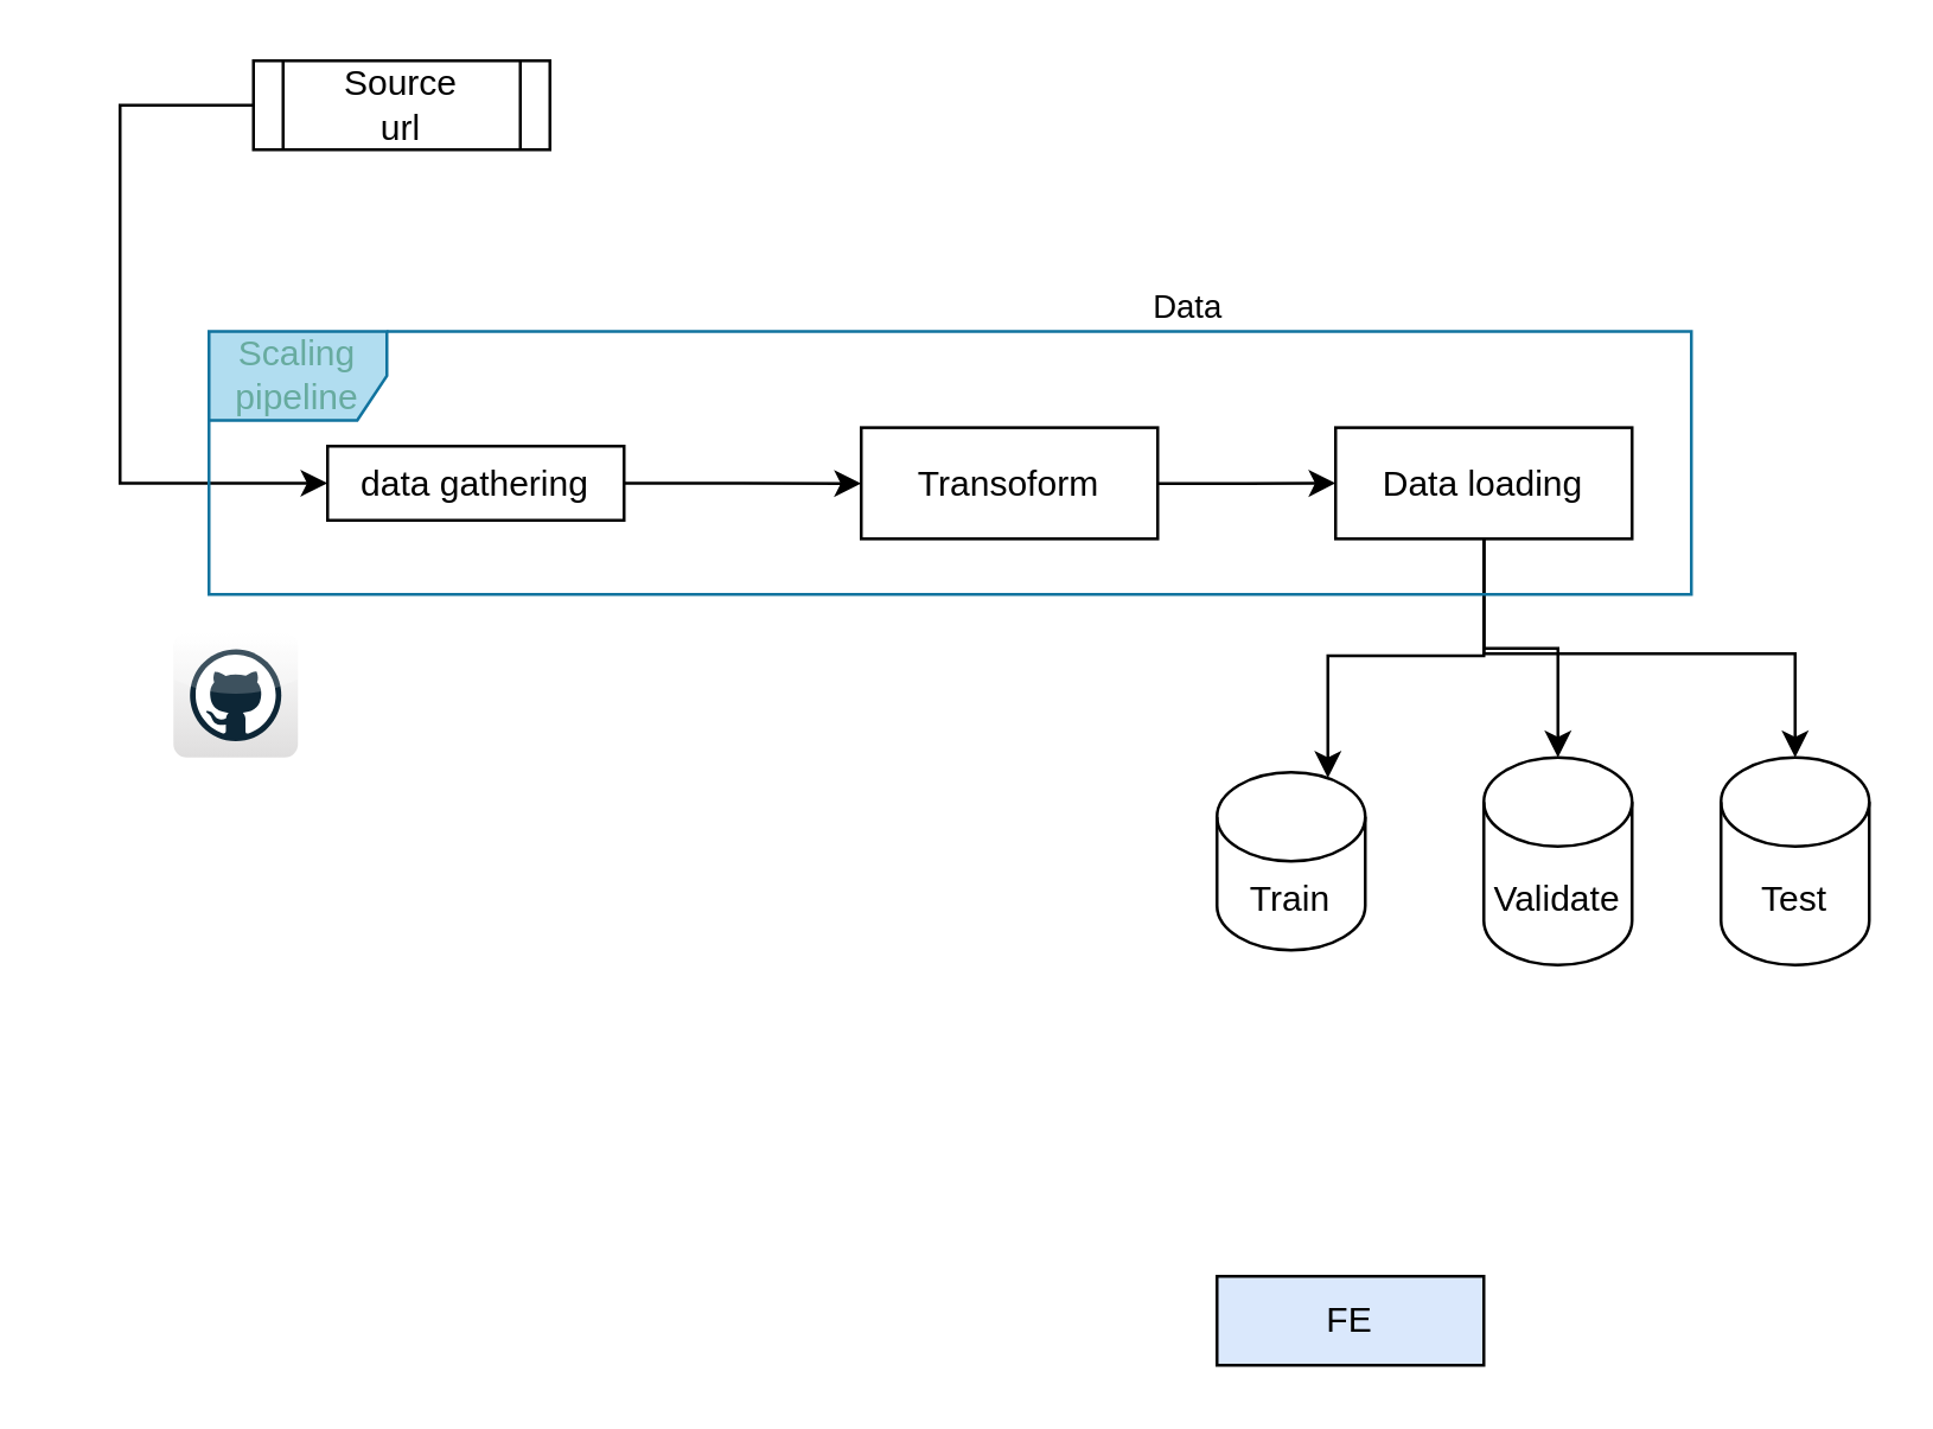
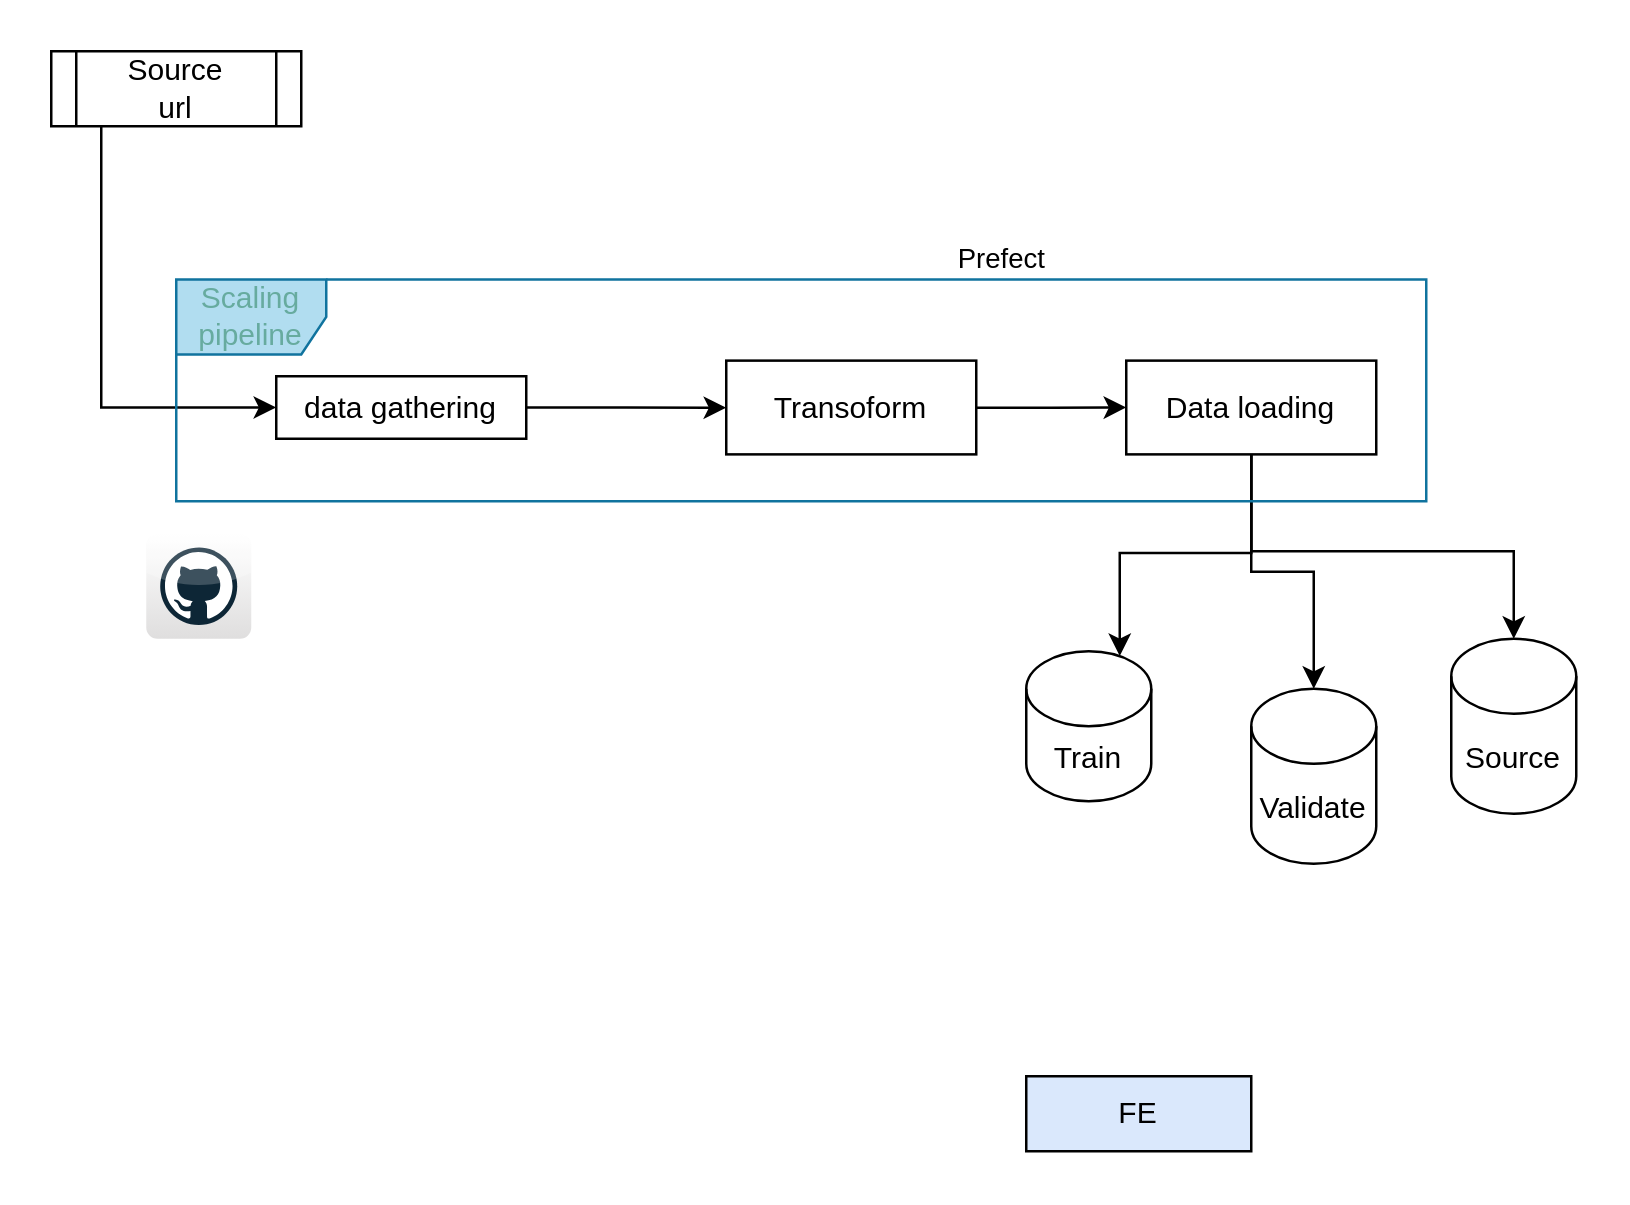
- <mxCell id="3" value="Source&lt;br&gt;url" style="shape=process;whiteSpace=wrap;html=1;backgroundOutline=1;" vertex="1" parent="1"><mxGeometry x="85" y="20" width="100" height="30" as="geometry" /></mxCell>
+ <mxCell id="3" value="Source&lt;br&gt;url" style="shape=process;whiteSpace=wrap;html=1;backgroundOutline=1;" vertex="1" parent="1"><mxGeometry x="20" y="20" width="100" height="30" as="geometry" /></mxCell>
- <mxCell id="18" value="Data" style="text;html=1;align=center;verticalAlign=middle;resizable=0;points=[];autosize=1;strokeColor=none;fillColor=none;fontSize=11;fontFamily=Helvetica;fontColor=default;" vertex="1" parent="16"><mxGeometry x="300" width="60" height="30" as="geometry" /></mxCell>
+ <mxCell id="18" value="Prefect" style="text;html=1;align=center;verticalAlign=middle;resizable=0;points=[];autosize=1;strokeColor=none;fillColor=none;fontSize=11;fontFamily=Helvetica;fontColor=default;" vertex="1" parent="16"><mxGeometry x="300" width="60" height="30" as="geometry" /></mxCell>
- <mxCell id="12" value="Validate" style="shape=cylinder3;whiteSpace=wrap;html=1;boundedLbl=1;backgroundOutline=1;size=15;" vertex="1" parent="1"><mxGeometry x="500" y="255" width="50" height="70" as="geometry" /></mxCell>
+ <mxCell id="12" value="Validate" style="shape=cylinder3;whiteSpace=wrap;html=1;boundedLbl=1;backgroundOutline=1;size=15;" vertex="1" parent="1"><mxGeometry x="500" y="275" width="50" height="70" as="geometry" /></mxCell>
- <mxCell id="10" value="Test" style="shape=cylinder3;whiteSpace=wrap;html=1;boundedLbl=1;backgroundOutline=1;size=15;" vertex="1" parent="1"><mxGeometry x="580" y="255" width="50" height="70" as="geometry" /></mxCell>
+ <mxCell id="10" value="Source" style="shape=cylinder3;whiteSpace=wrap;html=1;boundedLbl=1;backgroundOutline=1;size=15;" vertex="1" parent="1"><mxGeometry x="580" y="255" width="50" height="70" as="geometry" /></mxCell>
